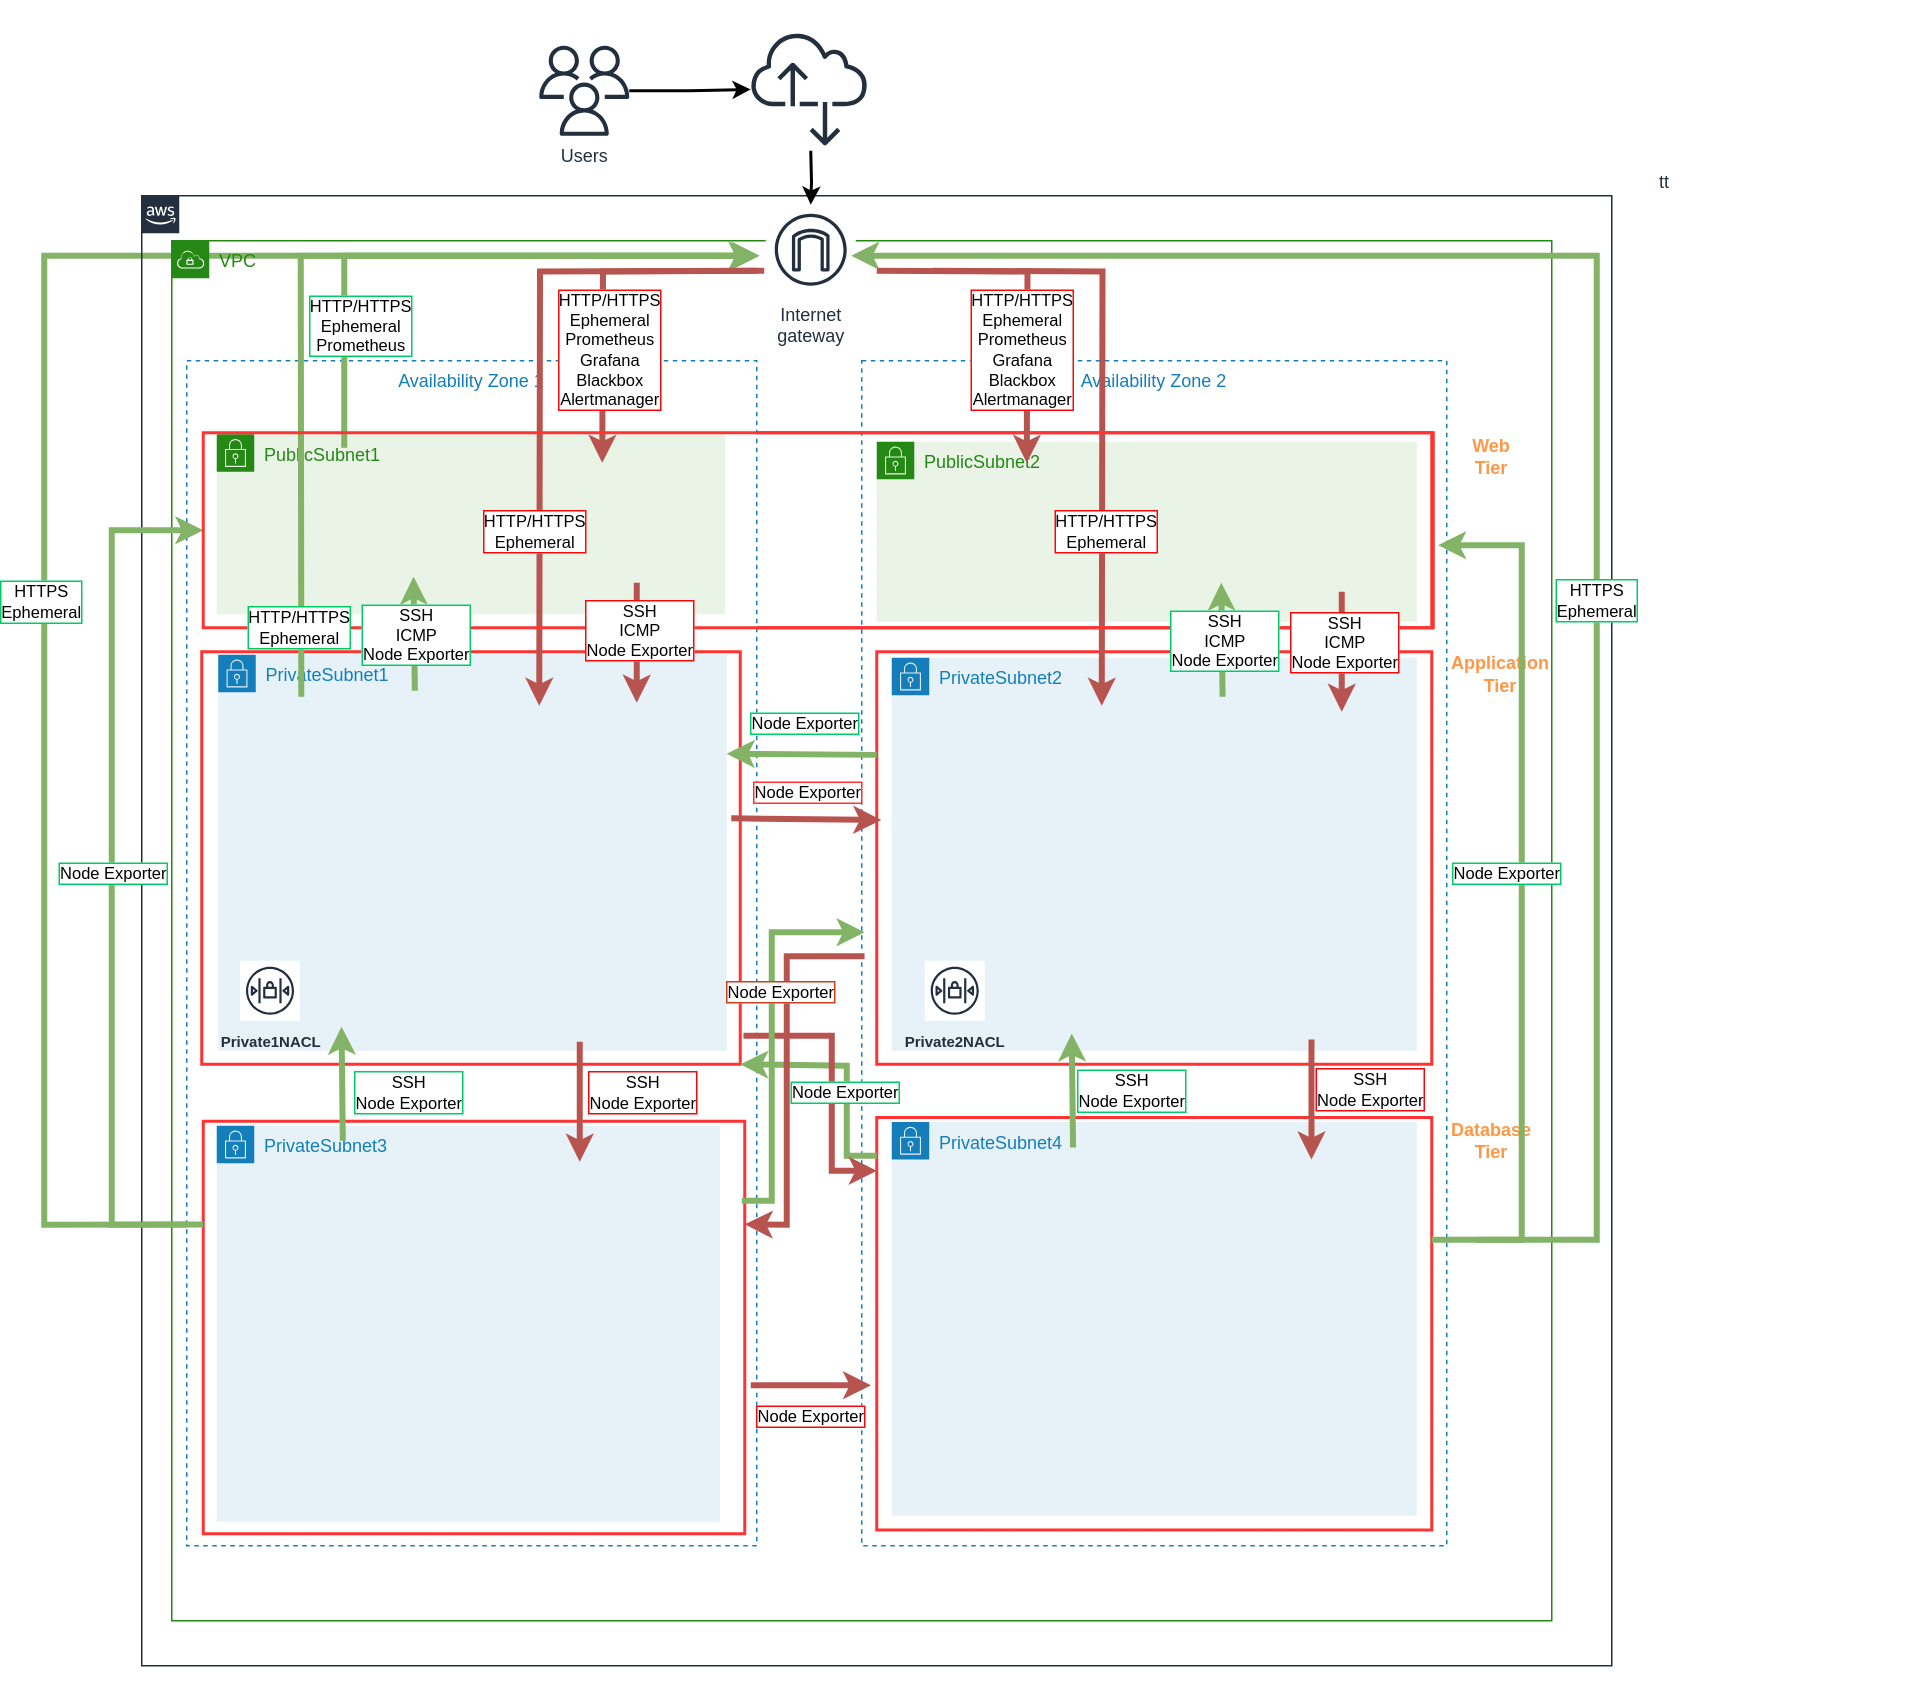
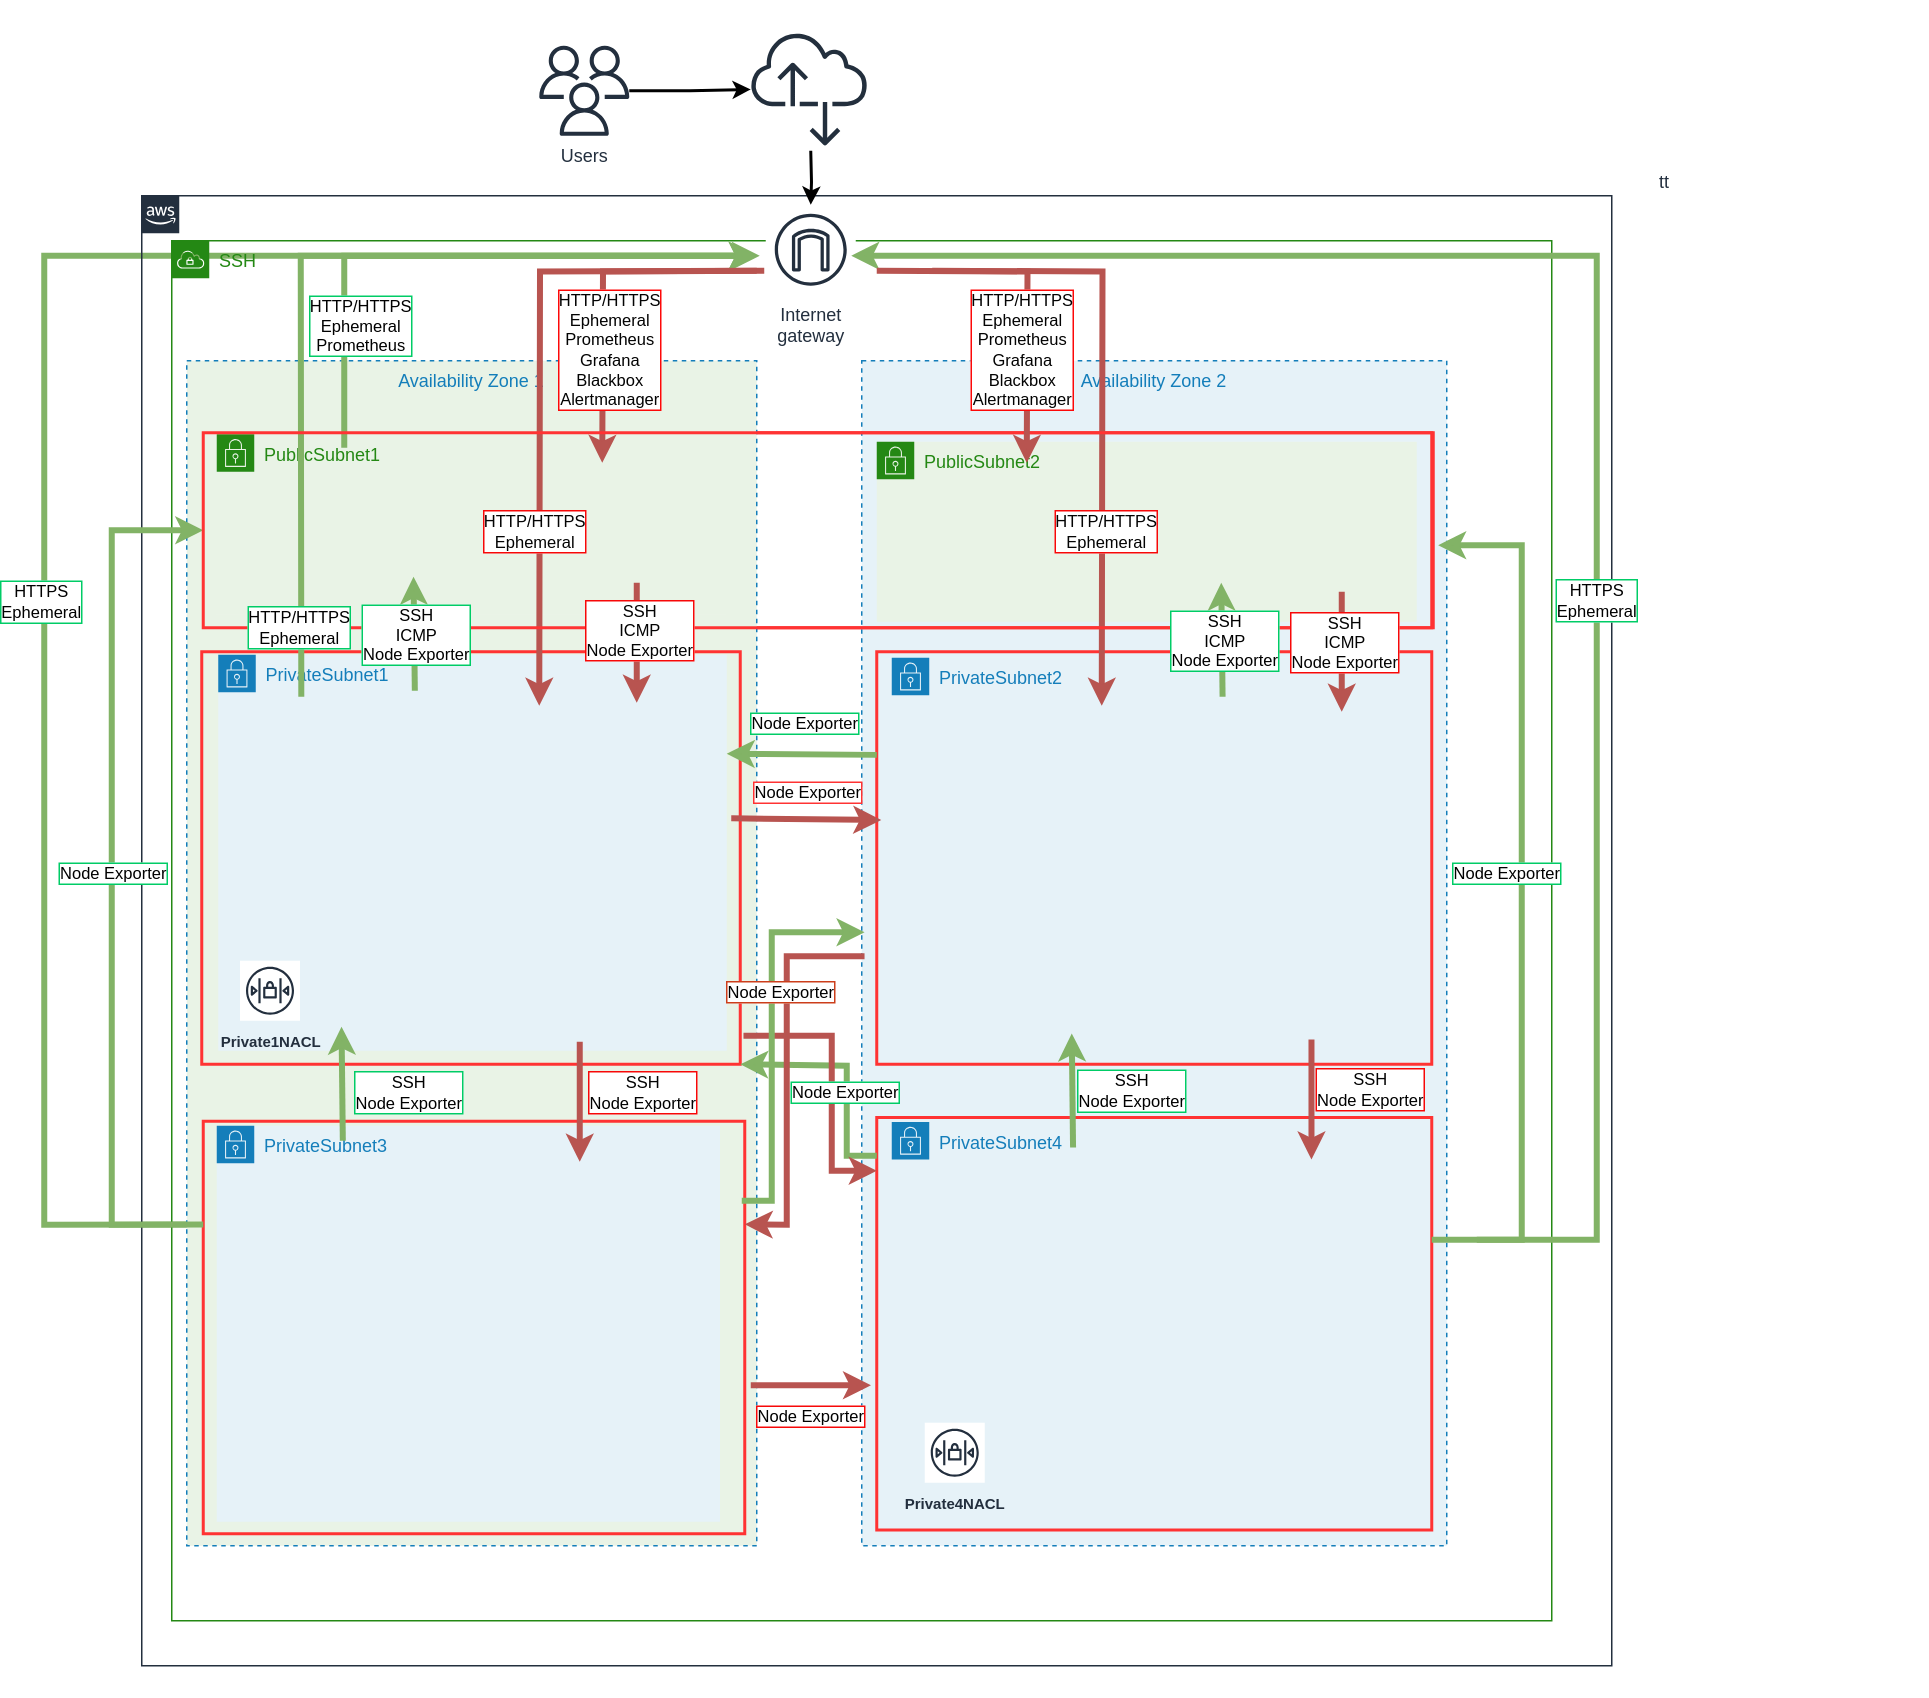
- <mxCell id="4" value="VPC" style="points=[[0,0],[0.25,0],[0.5,0],[0.75,0],[1,0],[1,0.25],[1,0.5],[1,0.75],[1,1],[0.75,1],[0.5,1],[0.25,1],[0,1],[0,0.75],[0,0.5],[0,0.25]];outlineConnect=0;gradientColor=none;html=1;whiteSpace=wrap;fontSize=12;fontStyle=0;shape=mxgraph.aws4.group;grIcon=mxgraph.aws4.group_vpc;strokeColor=#248814;fillColor=none;verticalAlign=top;align=left;spacingLeft=30;dashed=0;fontColor=#248814;" parent="1" vertex="1"><mxGeometry x="105" y="160" width="920" height="920" as="geometry" /></mxCell>
+ <mxCell id="4" value="SSH" style="points=[[0,0],[0.25,0],[0.5,0],[0.75,0],[1,0],[1,0.25],[1,0.5],[1,0.75],[1,1],[0.75,1],[0.5,1],[0.25,1],[0,1],[0,0.75],[0,0.5],[0,0.25]];outlineConnect=0;gradientColor=none;html=1;whiteSpace=wrap;fontSize=12;fontStyle=0;shape=mxgraph.aws4.group;grIcon=mxgraph.aws4.group_vpc;strokeColor=#248814;fillColor=none;verticalAlign=top;align=left;spacingLeft=30;dashed=0;fontColor=#248814;" parent="1" vertex="1"><mxGeometry x="105" y="160" width="920" height="920" as="geometry" /></mxCell>
- <mxCell id="7" value="Availability Zone 1" style="strokeColor=#147EBA;dashed=1;verticalAlign=top;fontStyle=0;fontColor=#147EBA;" parent="1" vertex="1"><mxGeometry x="115" y="240" width="380" height="790" as="geometry" /></mxCell>
+ <mxCell id="7" value="Availability Zone 1" style="strokeColor=#147EBA;dashed=1;verticalAlign=top;fontStyle=0;fontColor=#147EBA;fillColor=#e9f3e6;" parent="1" vertex="1"><mxGeometry x="115" y="240" width="380" height="790" as="geometry" /></mxCell>
- <mxCell id="5" value="Availability Zone 2" style="strokeColor=#147EBA;dashed=1;verticalAlign=top;fontStyle=0;fontColor=#147EBA;" parent="1" vertex="1"><mxGeometry x="565" y="240" width="390" height="790" as="geometry" /></mxCell>
+ <mxCell id="5" value="Availability Zone 2" style="strokeColor=#147EBA;dashed=1;verticalAlign=top;fontStyle=0;fontColor=#147EBA;fillColor=#e6f2f8;" parent="1" vertex="1"><mxGeometry x="565" y="240" width="390" height="790" as="geometry" /></mxCell>
- <mxCell id="23" value="Web&lt;br&gt;Tier" style="text;strokeColor=none;align=center;fillColor=none;html=1;verticalAlign=middle;whiteSpace=wrap;rounded=0;fontColor=#FF9747;fontStyle=1" parent="1" vertex="1"><mxGeometry x="955" y="289" width="60" height="30" as="geometry" /></mxCell>
- <mxCell id="24" value="Application&lt;br&gt;Tier" style="text;strokeColor=none;align=center;fillColor=none;html=1;verticalAlign=middle;whiteSpace=wrap;rounded=0;fontColor=#FF9747;fontStyle=1" parent="1" vertex="1"><mxGeometry x="961" y="434" width="60" height="30" as="geometry" /></mxCell>
- <mxCell id="27" value="&lt;font style=&quot;font-size: 10px;&quot;&gt;Private2NACL&lt;/font&gt;" style="sketch=0;outlineConnect=0;fontColor=#232F3E;gradientColor=none;strokeColor=#232F3E;fillColor=#ffffff;dashed=0;verticalLabelPosition=bottom;verticalAlign=top;align=center;html=1;fontSize=12;fontStyle=1;aspect=fixed;shape=mxgraph.aws4.resourceIcon;resIcon=mxgraph.aws4.network_access_control_list;direction=east;" parent="1" vertex="1"><mxGeometry x="607" y="640" width="40" height="40" as="geometry" /></mxCell>
- <mxCell id="25" value="Database&lt;br&gt;Tier" style="text;strokeColor=none;align=center;fillColor=none;html=1;verticalAlign=middle;whiteSpace=wrap;rounded=0;fontColor=#FF9747;fontStyle=1" parent="1" vertex="1"><mxGeometry x="955" y="744.5" width="60" height="30" as="geometry" /></mxCell>
+ <mxCell id="28" value="&lt;font style=&quot;font-size: 10px;&quot;&gt;Private4NACL&lt;/font&gt;" style="sketch=0;outlineConnect=0;fontColor=#232F3E;gradientColor=none;strokeColor=#232F3E;fillColor=#ffffff;dashed=0;verticalLabelPosition=bottom;verticalAlign=top;align=center;html=1;fontSize=12;fontStyle=1;aspect=fixed;shape=mxgraph.aws4.resourceIcon;resIcon=mxgraph.aws4.network_access_control_list;" parent="1" vertex="1"><mxGeometry x="607" y="948" width="40" height="40" as="geometry" /></mxCell>
